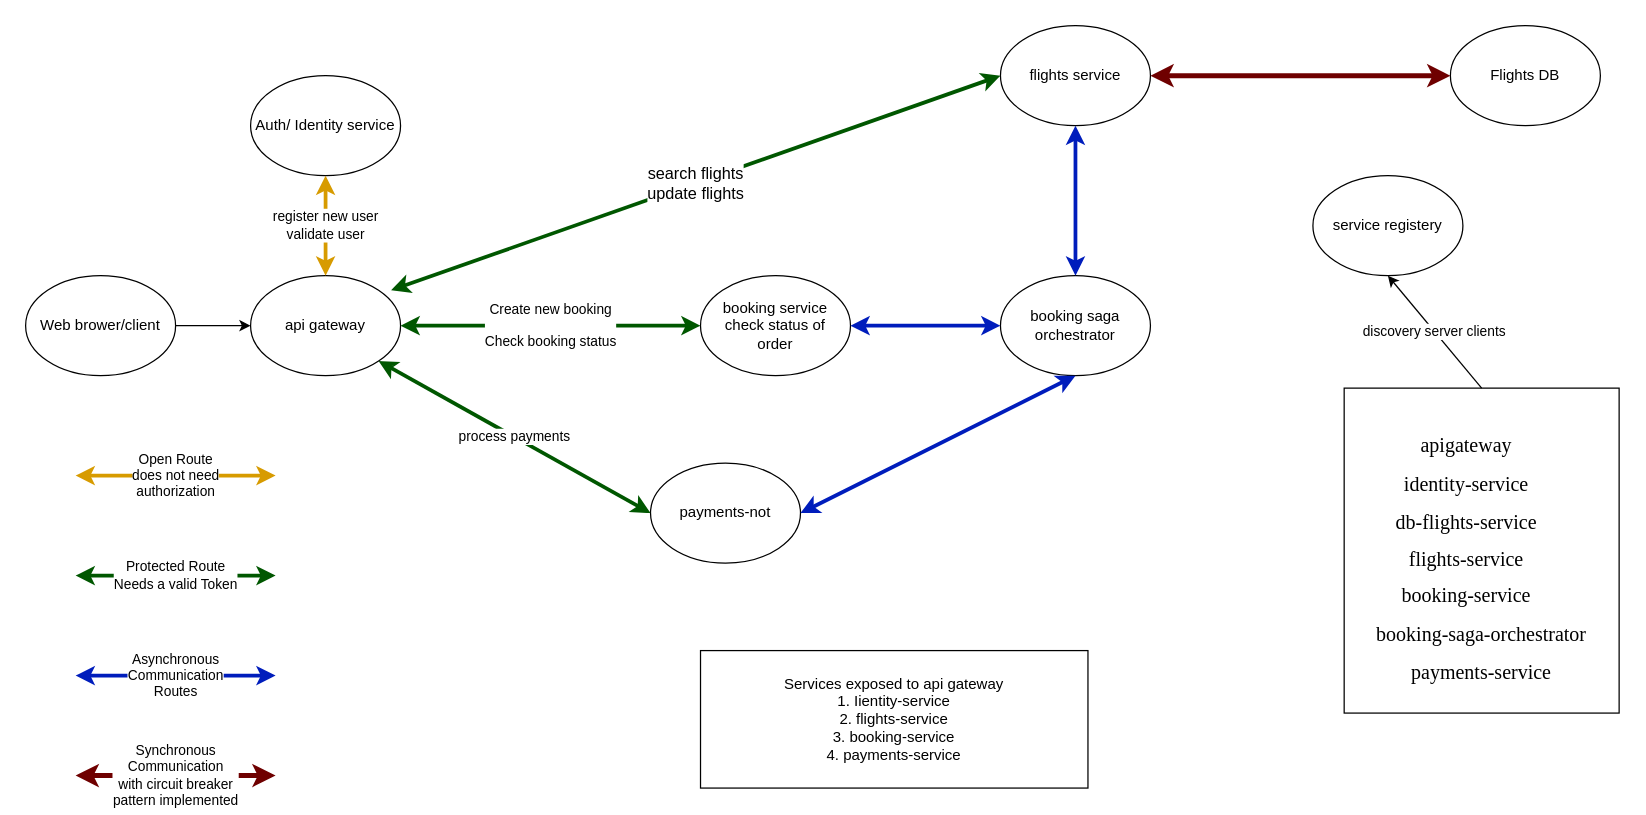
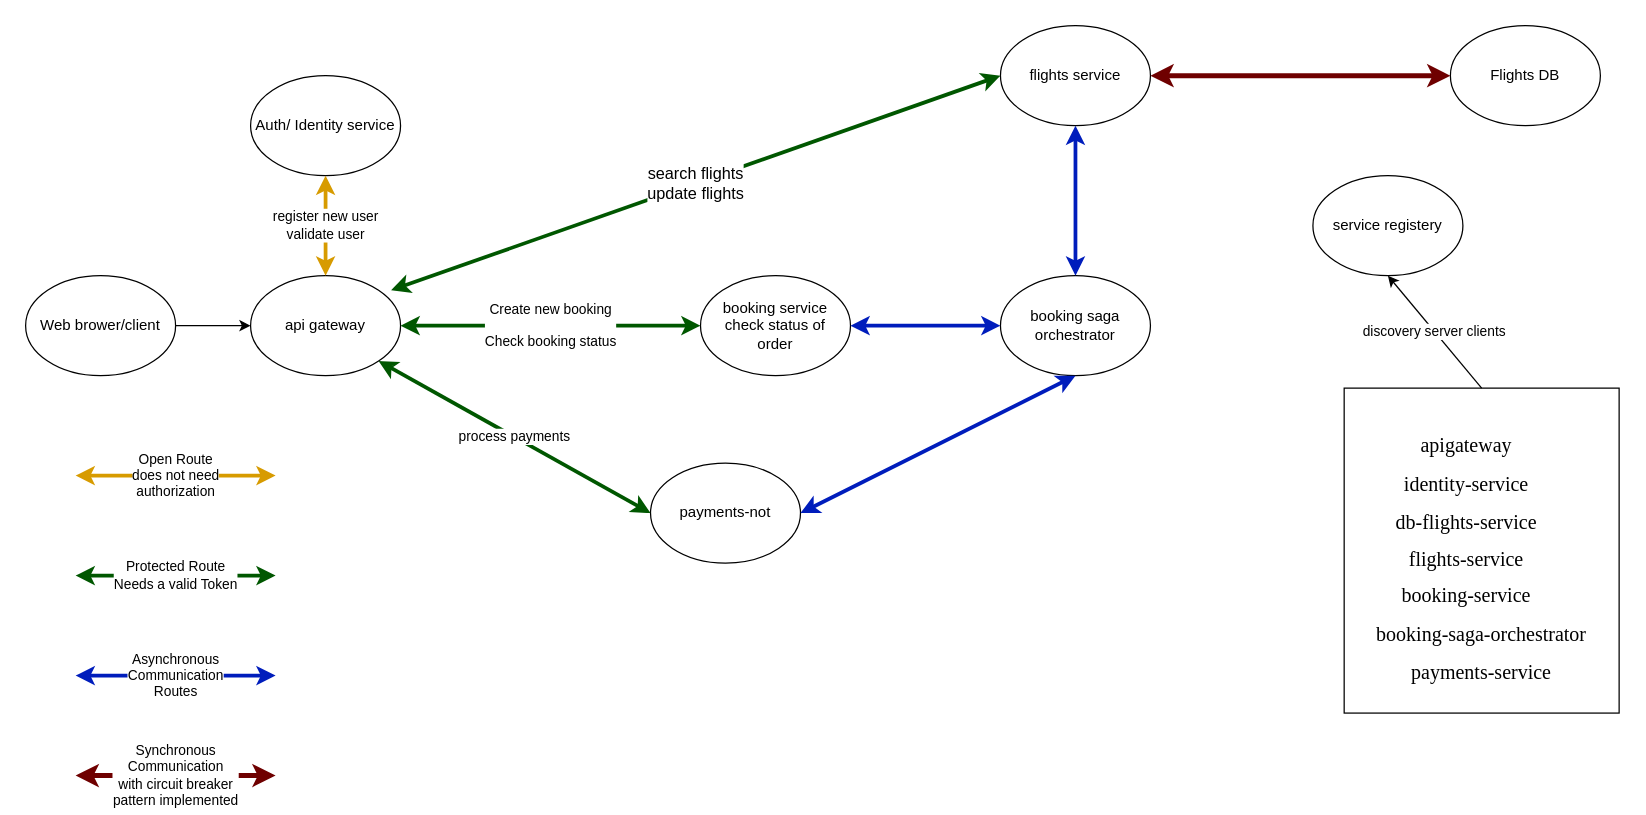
- <mxCell id="26" value="Services exposed to api gateway&lt;br&gt;1. Iientity-service&lt;br&gt;2. flights-service&lt;br&gt;3. booking-service&lt;br&gt;4. payments-service" style="rounded=0;whiteSpace=wrap;html=1;" vertex="1" parent="1"><mxGeometry x="560" y="520" width="310" height="110" as="geometry" /></mxCell>
